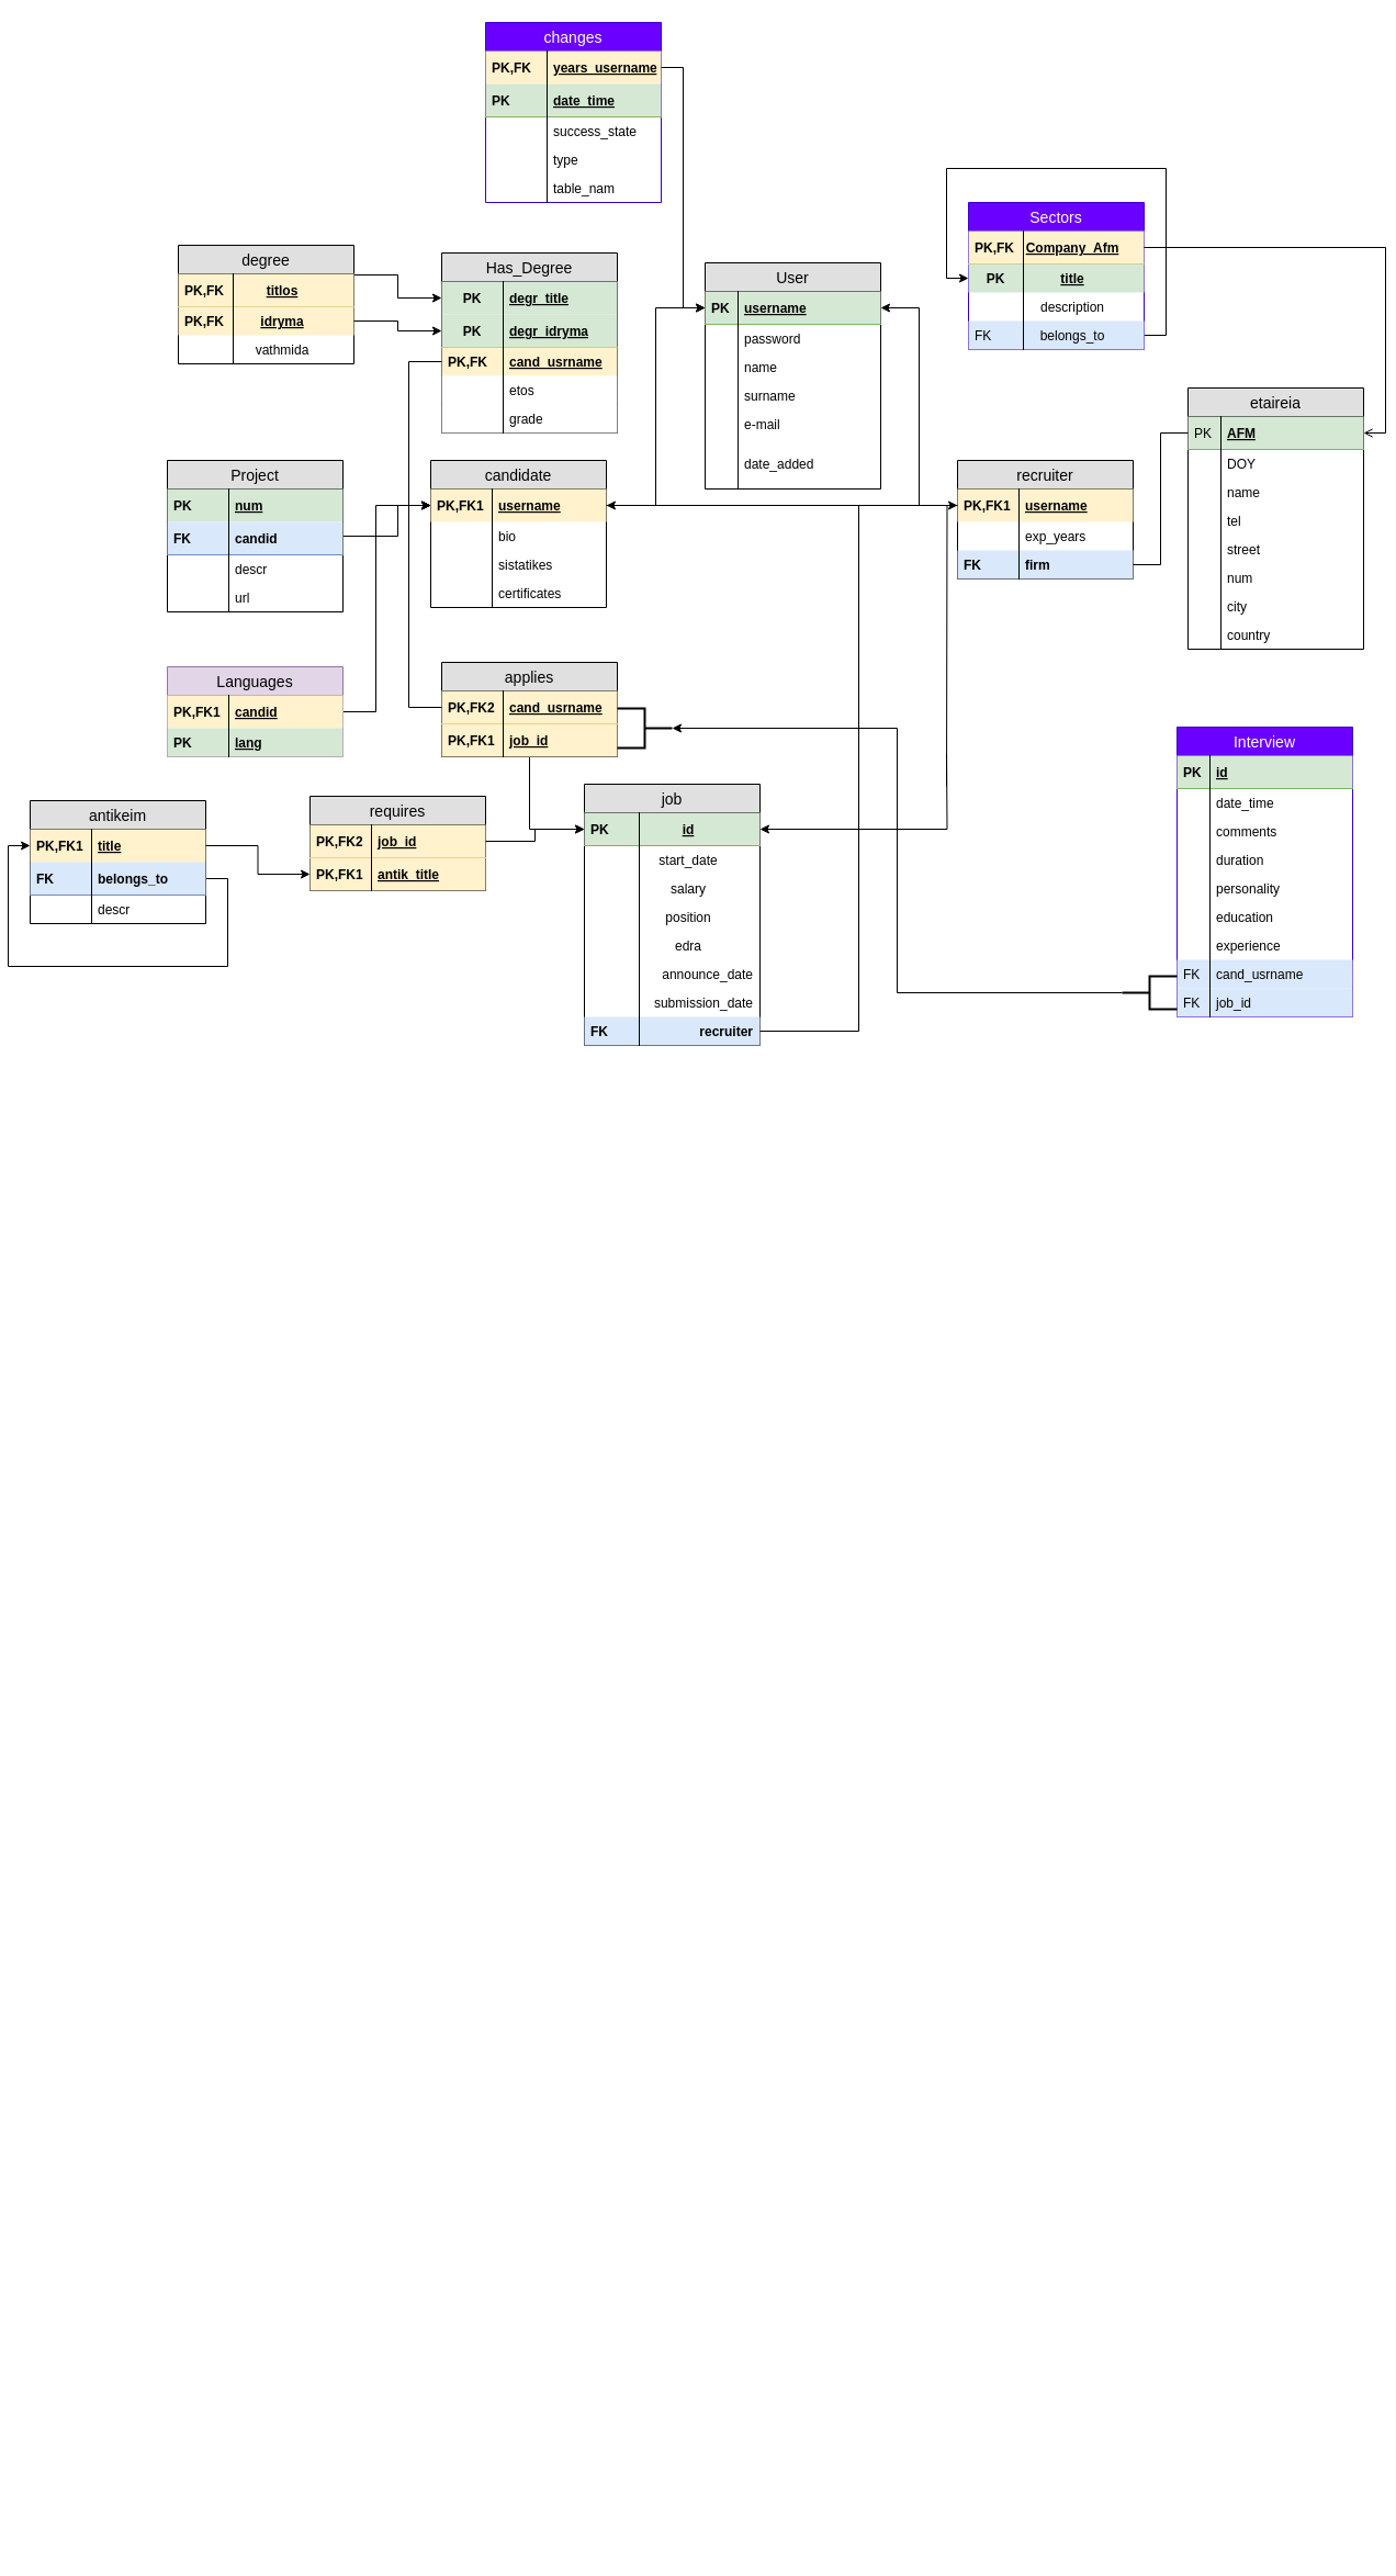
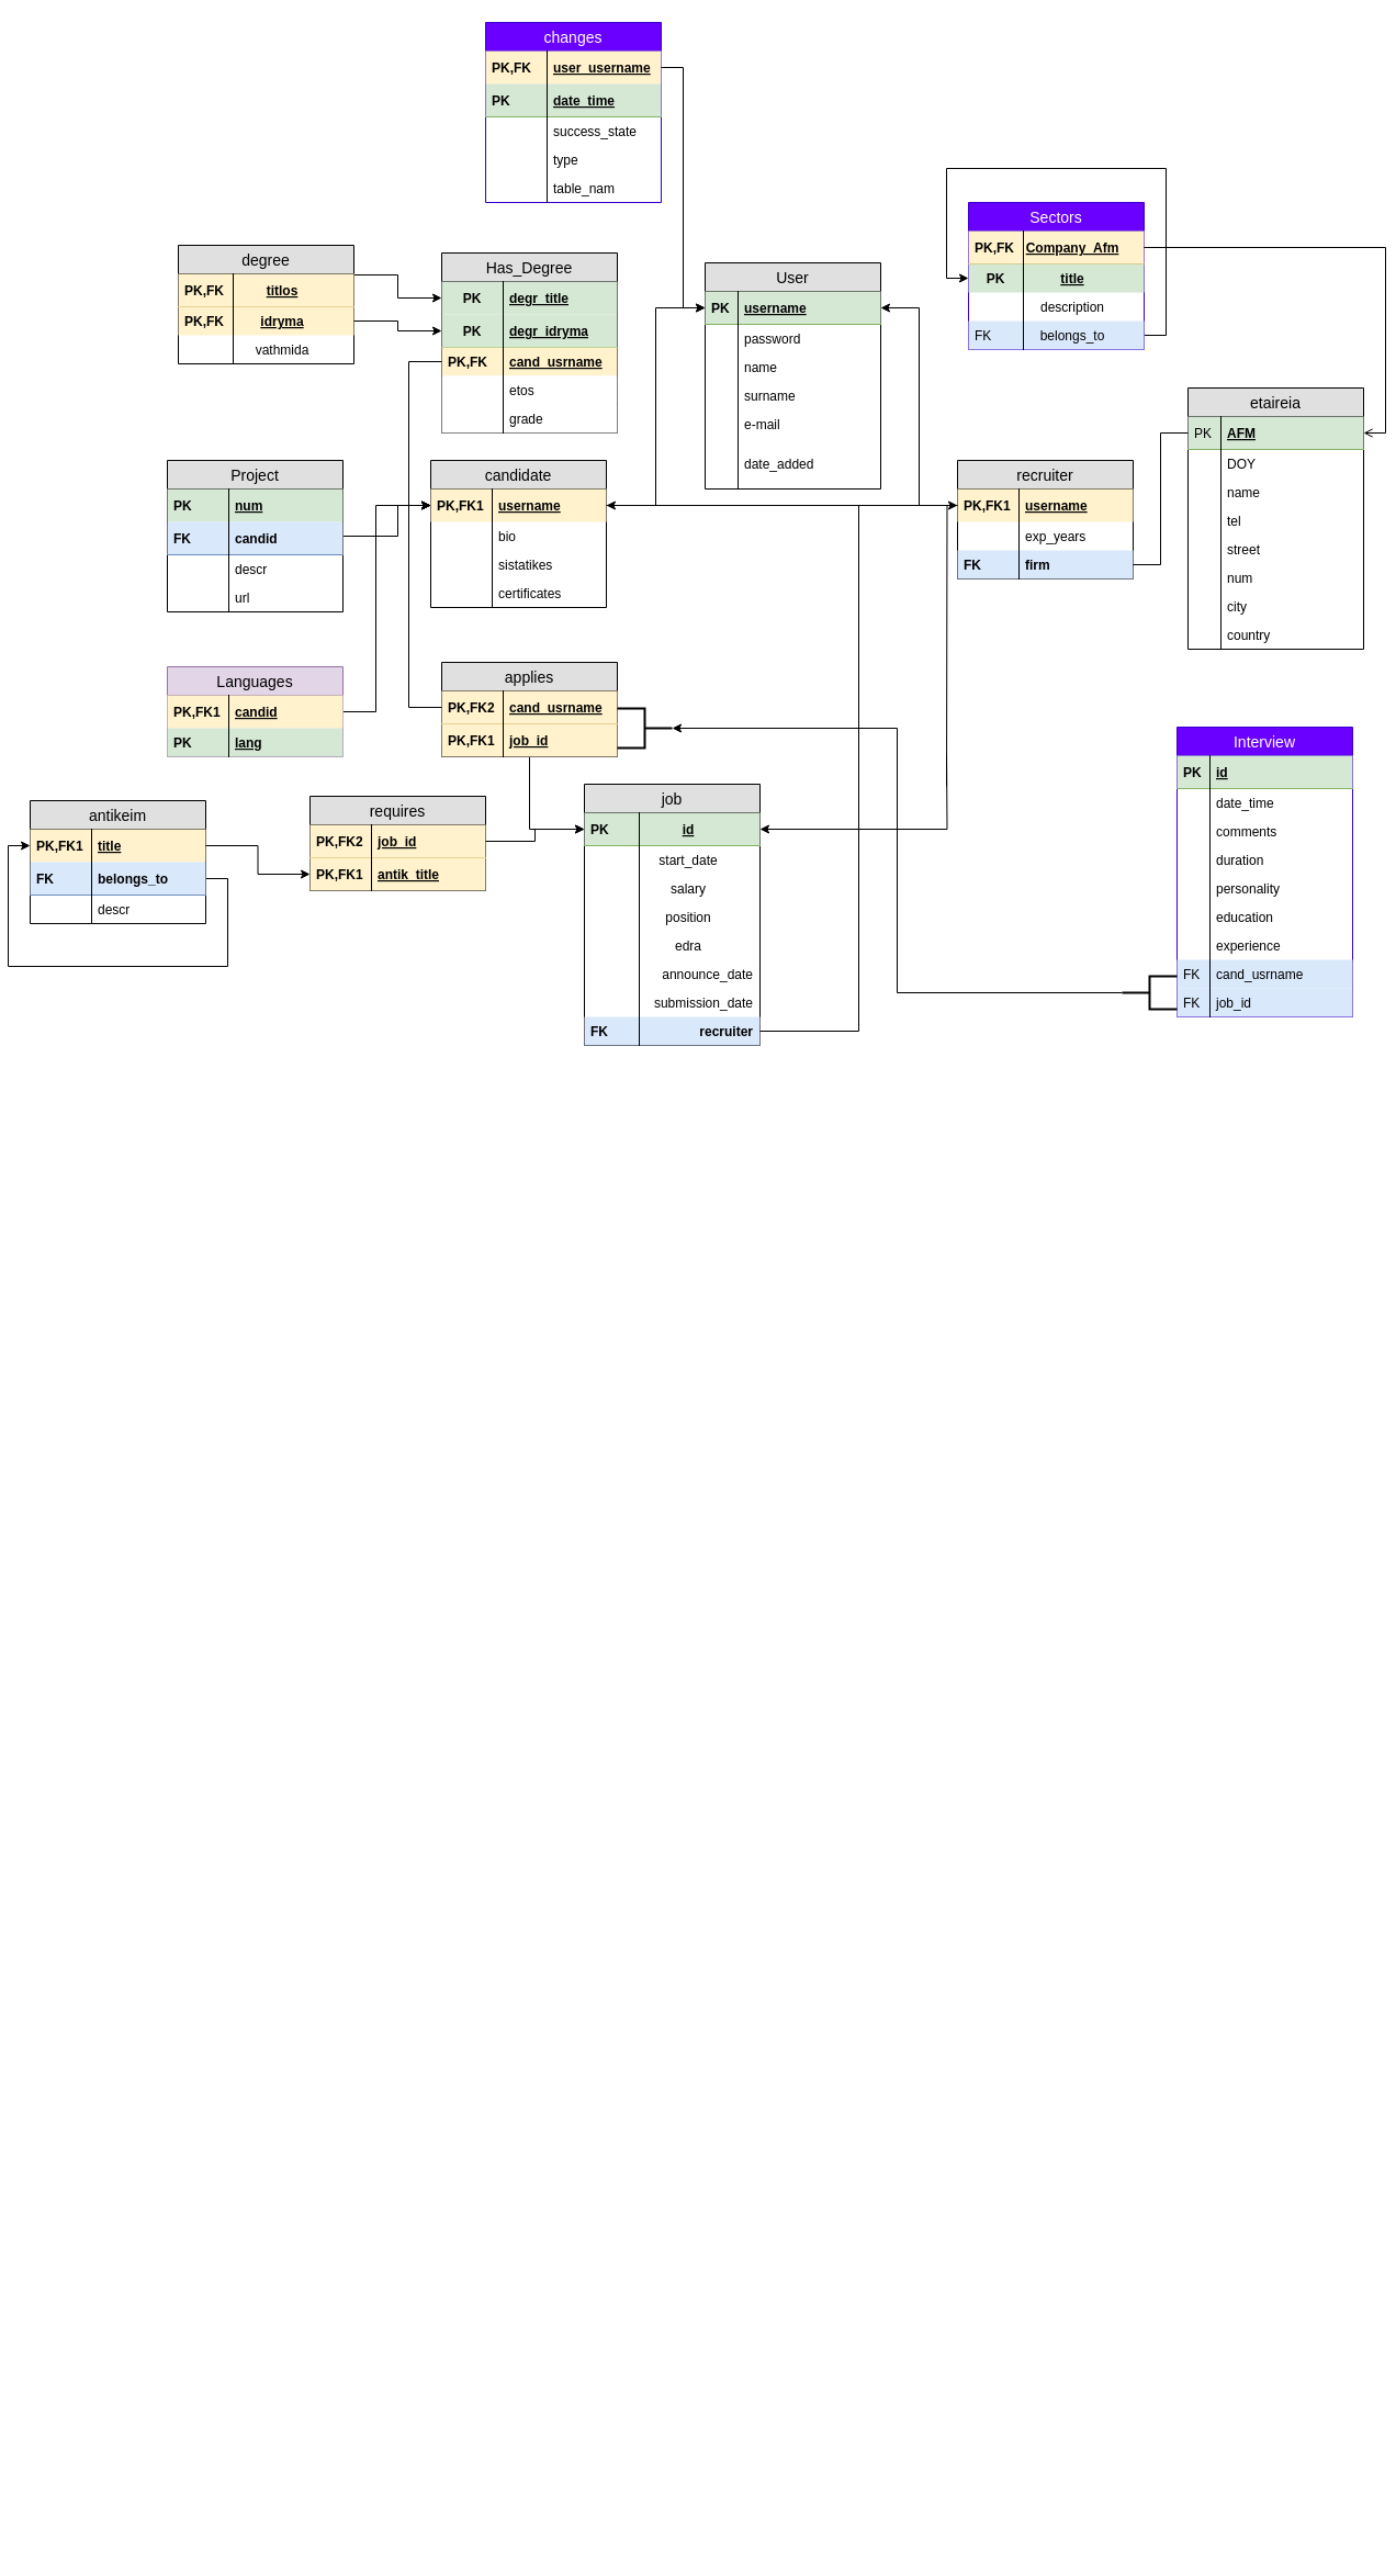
- <mxCell id="138" value="years_username" style="shape=partialRectangle;top=0;left=0;right=0;bottom=0;align=left;verticalAlign=middle;fillColor=#fff2cc;spacingLeft=60;spacingRight=4;overflow=hidden;rotatable=0;points=[[0,0.5],[1,0.5]];portConstraint=eastwest;dropTarget=0;fontStyle=5;fontSize=12;strokeColor=#d6b656;" parent="137" vertex="1"><mxGeometry y="26" width="160" height="30" as="geometry" /></mxCell>
+ <mxCell id="138" value="user_username" style="shape=partialRectangle;top=0;left=0;right=0;bottom=0;align=left;verticalAlign=middle;fillColor=#fff2cc;spacingLeft=60;spacingRight=4;overflow=hidden;rotatable=0;points=[[0,0.5],[1,0.5]];portConstraint=eastwest;dropTarget=0;fontStyle=5;fontSize=12;strokeColor=#d6b656;" parent="137" vertex="1"><mxGeometry y="26" width="160" height="30" as="geometry" /></mxCell>
